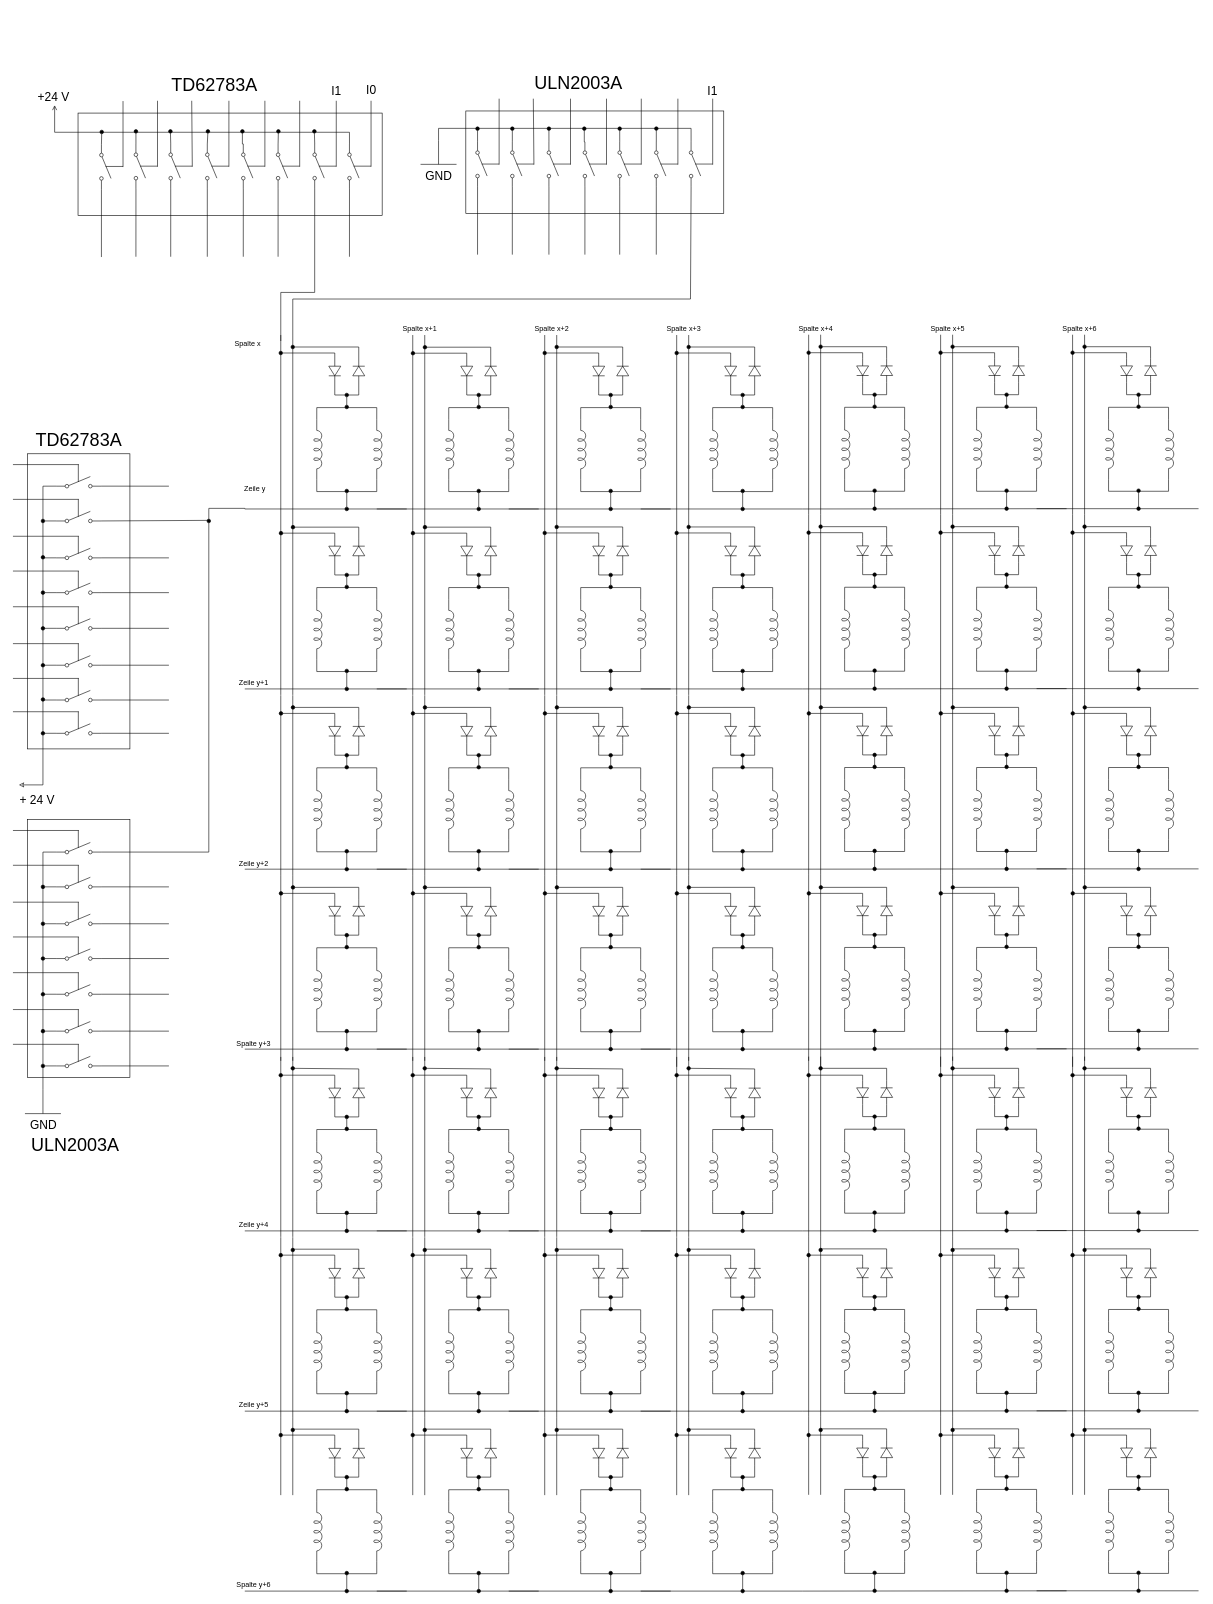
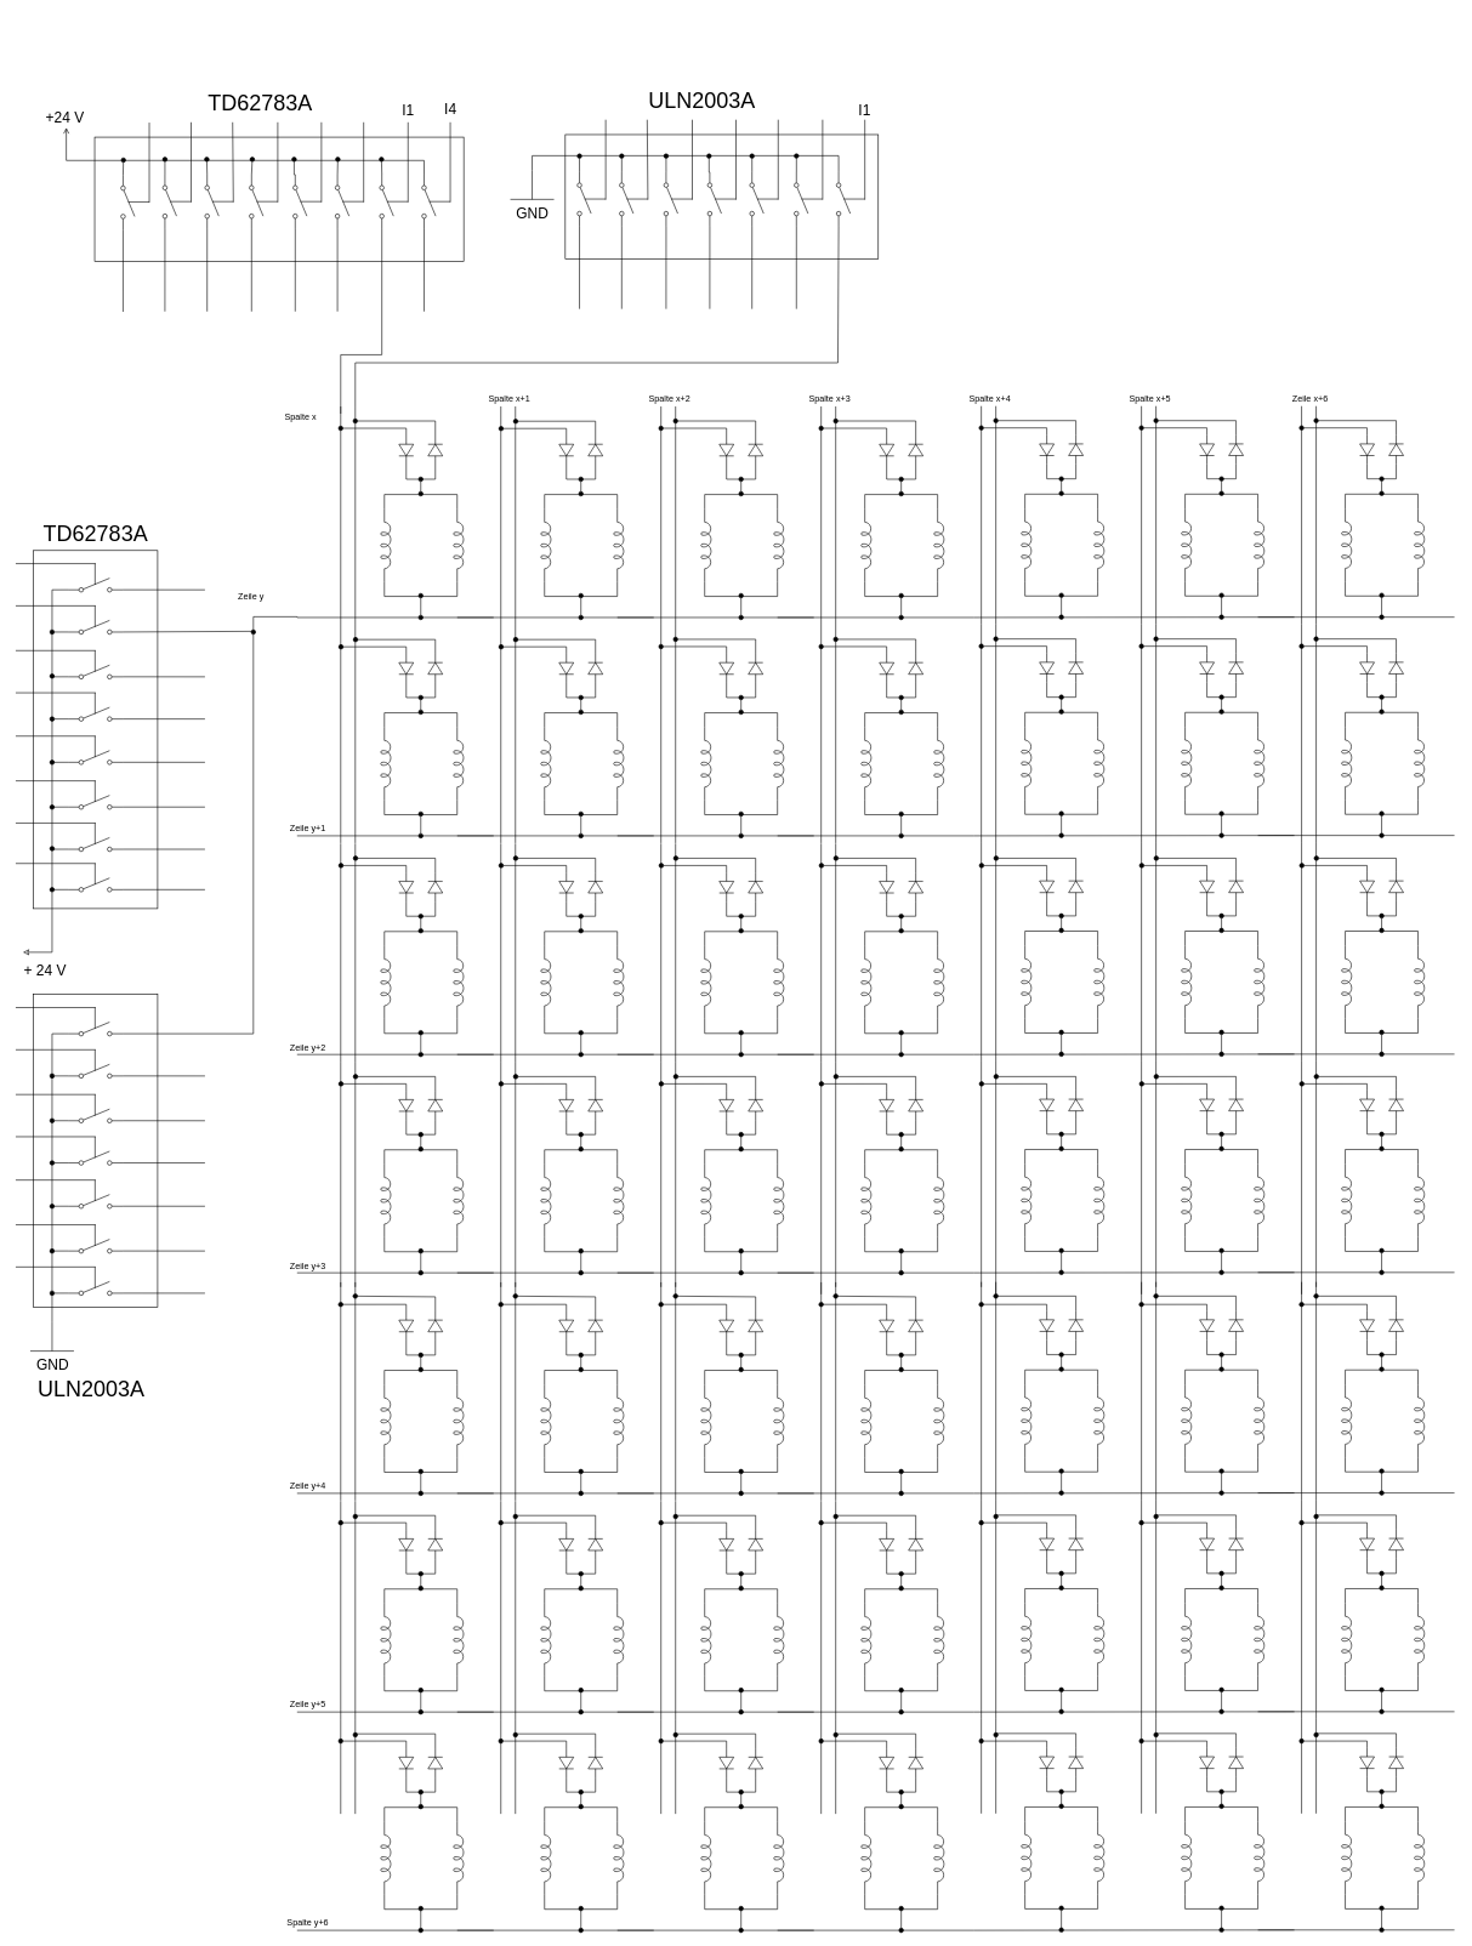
- <mxCell id="854" value="I0" style="text;html=1;strokeColor=none;fillColor=none;align=center;verticalAlign=middle;whiteSpace=wrap;rounded=0;fontSize=20;" vertex="1" parent="1"><mxGeometry x="597.5" y="138" width="40" height="20" as="geometry" /></mxCell>
+ <mxCell id="854" value="I4" style="text;html=1;strokeColor=none;fillColor=none;align=center;verticalAlign=middle;whiteSpace=wrap;rounded=0;fontSize=20;" vertex="1" parent="1"><mxGeometry x="597.5" y="138" width="40" height="20" as="geometry" /></mxCell>
- <mxCell id="176" value="Spalte x+6" style="text;html=1;strokeColor=none;fillColor=none;align=center;verticalAlign=middle;whiteSpace=wrap;rounded=0;" vertex="1" parent="1"><mxGeometry x="1754" y="537.5" width="90" height="20" as="geometry" /></mxCell>
+ <mxCell id="176" value="Zeile x+6" style="text;html=1;strokeColor=none;fillColor=none;align=center;verticalAlign=middle;whiteSpace=wrap;rounded=0;" vertex="1" parent="1"><mxGeometry x="1754" y="537.5" width="90" height="20" as="geometry" /></mxCell>
- <mxCell id="17" value="Zeile y" style="text;html=1;strokeColor=none;fillColor=none;align=center;verticalAlign=middle;whiteSpace=wrap;rounded=0;" vertex="1" parent="1"><mxGeometry x="379" y="804" width="90" height="20" as="geometry" /></mxCell>
+ <mxCell id="17" value="Zeile y" style="text;html=1;strokeColor=none;fillColor=none;align=center;verticalAlign=middle;whiteSpace=wrap;rounded=0;" vertex="1" parent="1"><mxGeometry x="299" y="809" width="90" height="20" as="geometry" /></mxCell>
- <mxCell id="248" value="Spalte y+3" style="text;html=1;strokeColor=none;fillColor=none;align=center;verticalAlign=middle;whiteSpace=wrap;rounded=0;" vertex="1" parent="1"><mxGeometry x="377" y="1728.5" width="90" height="20" as="geometry" /></mxCell>
+ <mxCell id="248" value="Zeile y+3" style="text;html=1;strokeColor=none;fillColor=none;align=center;verticalAlign=middle;whiteSpace=wrap;rounded=0;" vertex="1" parent="1"><mxGeometry x="377" y="1728.5" width="90" height="20" as="geometry" /></mxCell>
